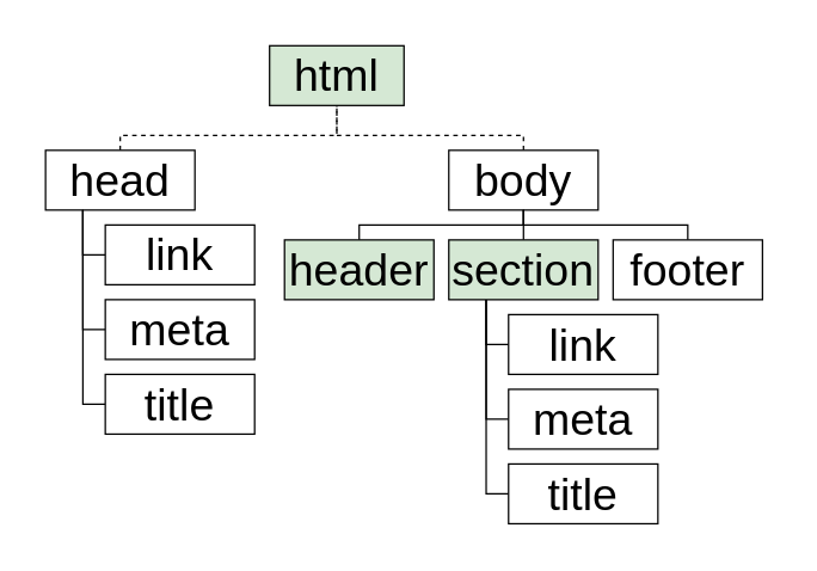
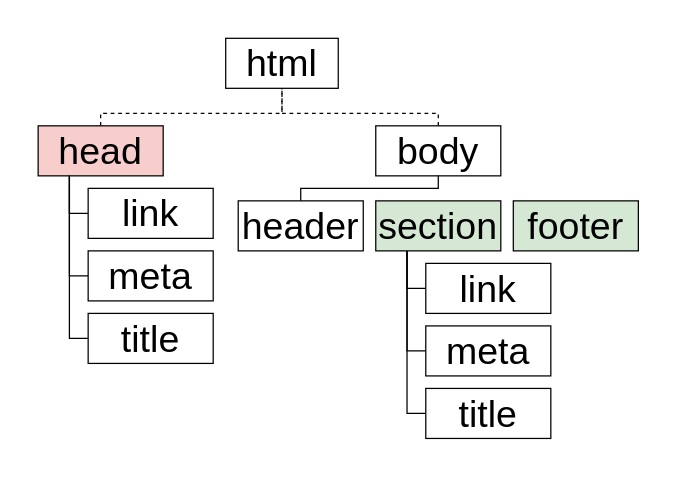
- <mxCell id="3" value="html" style="whiteSpace=wrap;html=1;fontSize=30;rotation=0;fillColor=#d5e8d4;" vertex="1" parent="1"><mxGeometry x="180" y="30" width="90" height="40" as="geometry" /></mxCell>
+ <mxCell id="3" value="html" style="whiteSpace=wrap;html=1;fontSize=30;rotation=0;" vertex="1" parent="1"><mxGeometry x="180" y="30" width="90" height="40" as="geometry" /></mxCell>
- <mxCell id="6" value="head" style="whiteSpace=wrap;html=1;fontSize=30;rotation=0;" vertex="1" parent="1"><mxGeometry x="30" y="100" width="100" height="40" as="geometry" /></mxCell>
+ <mxCell id="6" value="head" style="whiteSpace=wrap;html=1;fontSize=30;rotation=0;fillColor=#f8cecc;" vertex="1" parent="1"><mxGeometry x="30" y="100" width="100" height="40" as="geometry" /></mxCell>
- <mxCell id="19" style="edgeStyle=none;rounded=0;html=1;exitX=0.5;exitY=0;exitDx=0;exitDy=0;entryX=0.5;entryY=1;entryDx=0;entryDy=0;fontSize=30;endArrow=none;endFill=0;" edge="1" parent="1" source="20" target="8"><mxGeometry relative="1" as="geometry"><Array as="points"><mxPoint x="460" y="150" /><mxPoint x="350" y="150" /></Array></mxGeometry></mxCell>
- <mxCell id="16" style="edgeStyle=none;rounded=0;html=1;exitX=0.5;exitY=0;exitDx=0;exitDy=0;entryX=0.5;entryY=1;entryDx=0;entryDy=0;endArrow=none;endFill=0;fontSize=30;" edge="1" parent="1" source="18" target="8"><mxGeometry relative="1" as="geometry" /></mxCell>
- <mxCell id="15" value="header" style="whiteSpace=wrap;html=1;fontSize=30;rotation=0;fillColor=#d5e8d4;" vertex="1" parent="1"><mxGeometry x="190" y="160" width="100" height="40" as="geometry" /></mxCell>
+ <mxCell id="15" value="header" style="whiteSpace=wrap;html=1;fontSize=30;rotation=0;" vertex="1" parent="1"><mxGeometry x="190" y="160" width="100" height="40" as="geometry" /></mxCell>
- <mxCell id="20" value="footer" style="whiteSpace=wrap;html=1;fontSize=30;rotation=0;" vertex="1" parent="1"><mxGeometry x="410" y="160" width="100" height="40" as="geometry" /></mxCell>
+ <mxCell id="20" value="footer" style="whiteSpace=wrap;html=1;fontSize=30;rotation=0;fillColor=#d5e8d4;" vertex="1" parent="1"><mxGeometry x="410" y="160" width="100" height="40" as="geometry" /></mxCell>
